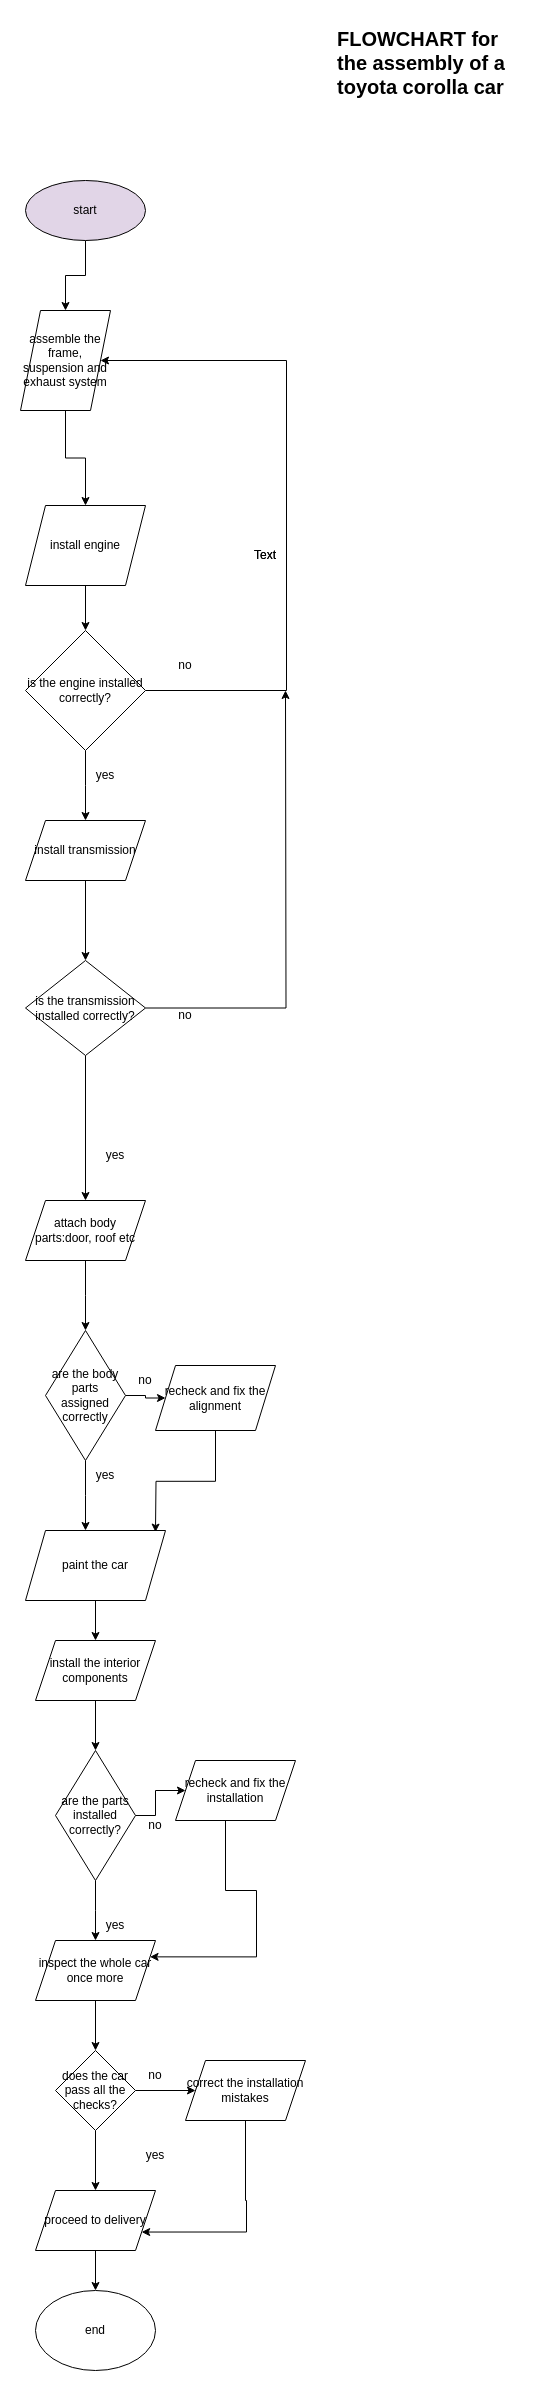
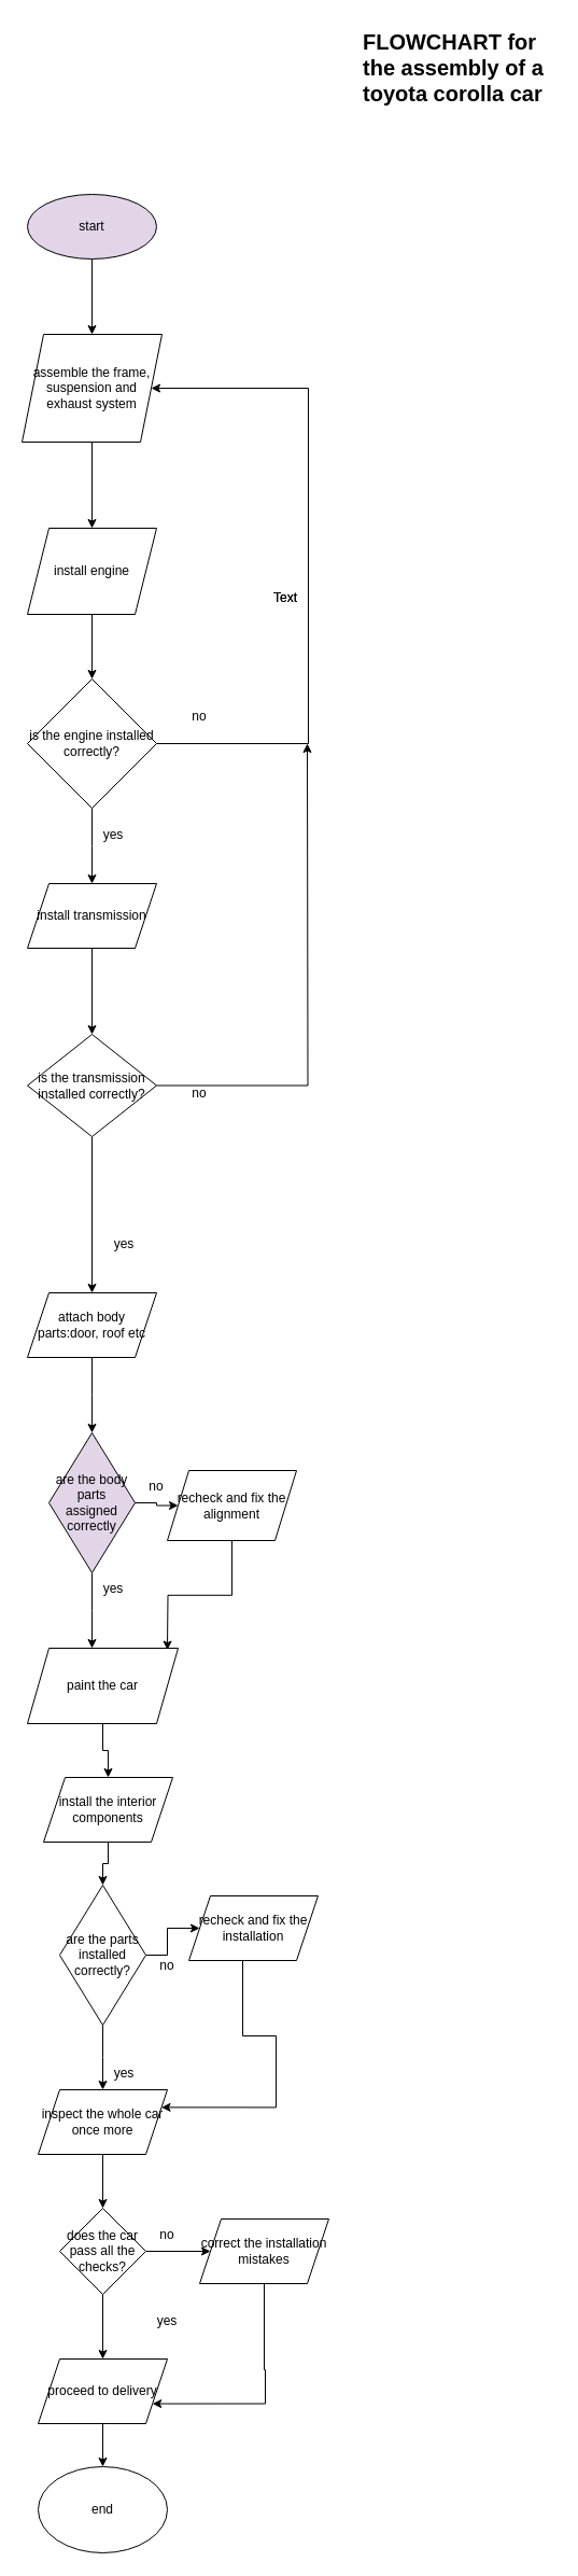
- <mxCell id="5" value="assemble the frame, suspension and exhaust system" style="shape=parallelogram;perimeter=parallelogramPerimeter;whiteSpace=wrap;html=1;fixedSize=1;" vertex="1" parent="1"><mxGeometry x="20" y="310" width="90" height="100" as="geometry" /></mxCell>
+ <mxCell id="5" value="assemble the frame, suspension and exhaust system" style="shape=parallelogram;perimeter=parallelogramPerimeter;whiteSpace=wrap;html=1;fixedSize=1;" vertex="1" parent="1"><mxGeometry x="20" y="310" width="130" height="100" as="geometry" /></mxCell>
- <mxCell id="7" value="install engine" style="shape=parallelogram;perimeter=parallelogramPerimeter;whiteSpace=wrap;html=1;fixedSize=1;" vertex="1" parent="1"><mxGeometry x="25" y="505" width="120" height="80" as="geometry" /></mxCell>
+ <mxCell id="7" value="install engine" style="shape=parallelogram;perimeter=parallelogramPerimeter;whiteSpace=wrap;html=1;fixedSize=1;" vertex="1" parent="1"><mxGeometry x="25" y="490" width="120" height="80" as="geometry" /></mxCell>
- <mxCell id="26" value="are the body parts assigned correctly" style="rhombus;whiteSpace=wrap;html=1;" vertex="1" parent="1"><mxGeometry x="45" y="1330" width="80" height="130" as="geometry" /></mxCell>
+ <mxCell id="26" value="are the body parts assigned correctly" style="rhombus;whiteSpace=wrap;html=1;fillColor=#e1d5e7;" vertex="1" parent="1"><mxGeometry x="45" y="1330" width="80" height="130" as="geometry" /></mxCell>
- <mxCell id="34" value="install the interior components" style="shape=parallelogram;perimeter=parallelogramPerimeter;whiteSpace=wrap;html=1;fixedSize=1;" vertex="1" parent="1"><mxGeometry x="35" y="1640" width="120" height="60" as="geometry" /></mxCell>
+ <mxCell id="34" value="install the interior components" style="shape=parallelogram;perimeter=parallelogramPerimeter;whiteSpace=wrap;html=1;fixedSize=1;" vertex="1" parent="1"><mxGeometry x="40" y="1650" width="120" height="60" as="geometry" /></mxCell>
